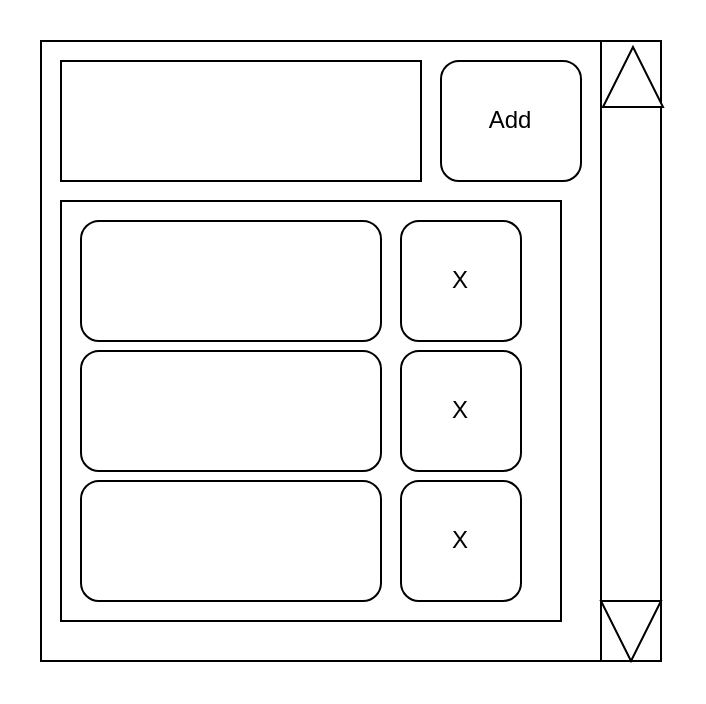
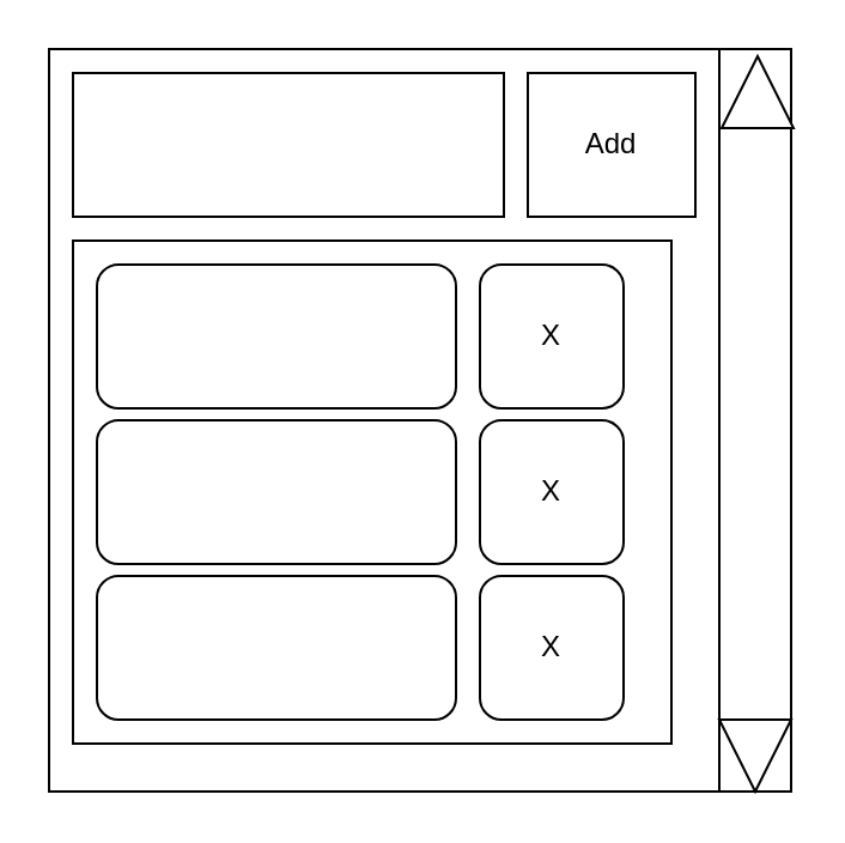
- <mxCell id="4" value="Add" style="whiteSpace=wrap;html=1;rounded=1;" vertex="1" parent="1"><mxGeometry x="220" y="30" width="70" height="60" as="geometry" /></mxCell>
+ <mxCell id="4" value="Add" style="rounded=0;whiteSpace=wrap;html=1;" vertex="1" parent="1"><mxGeometry x="220" y="30" width="70" height="60" as="geometry" /></mxCell>
